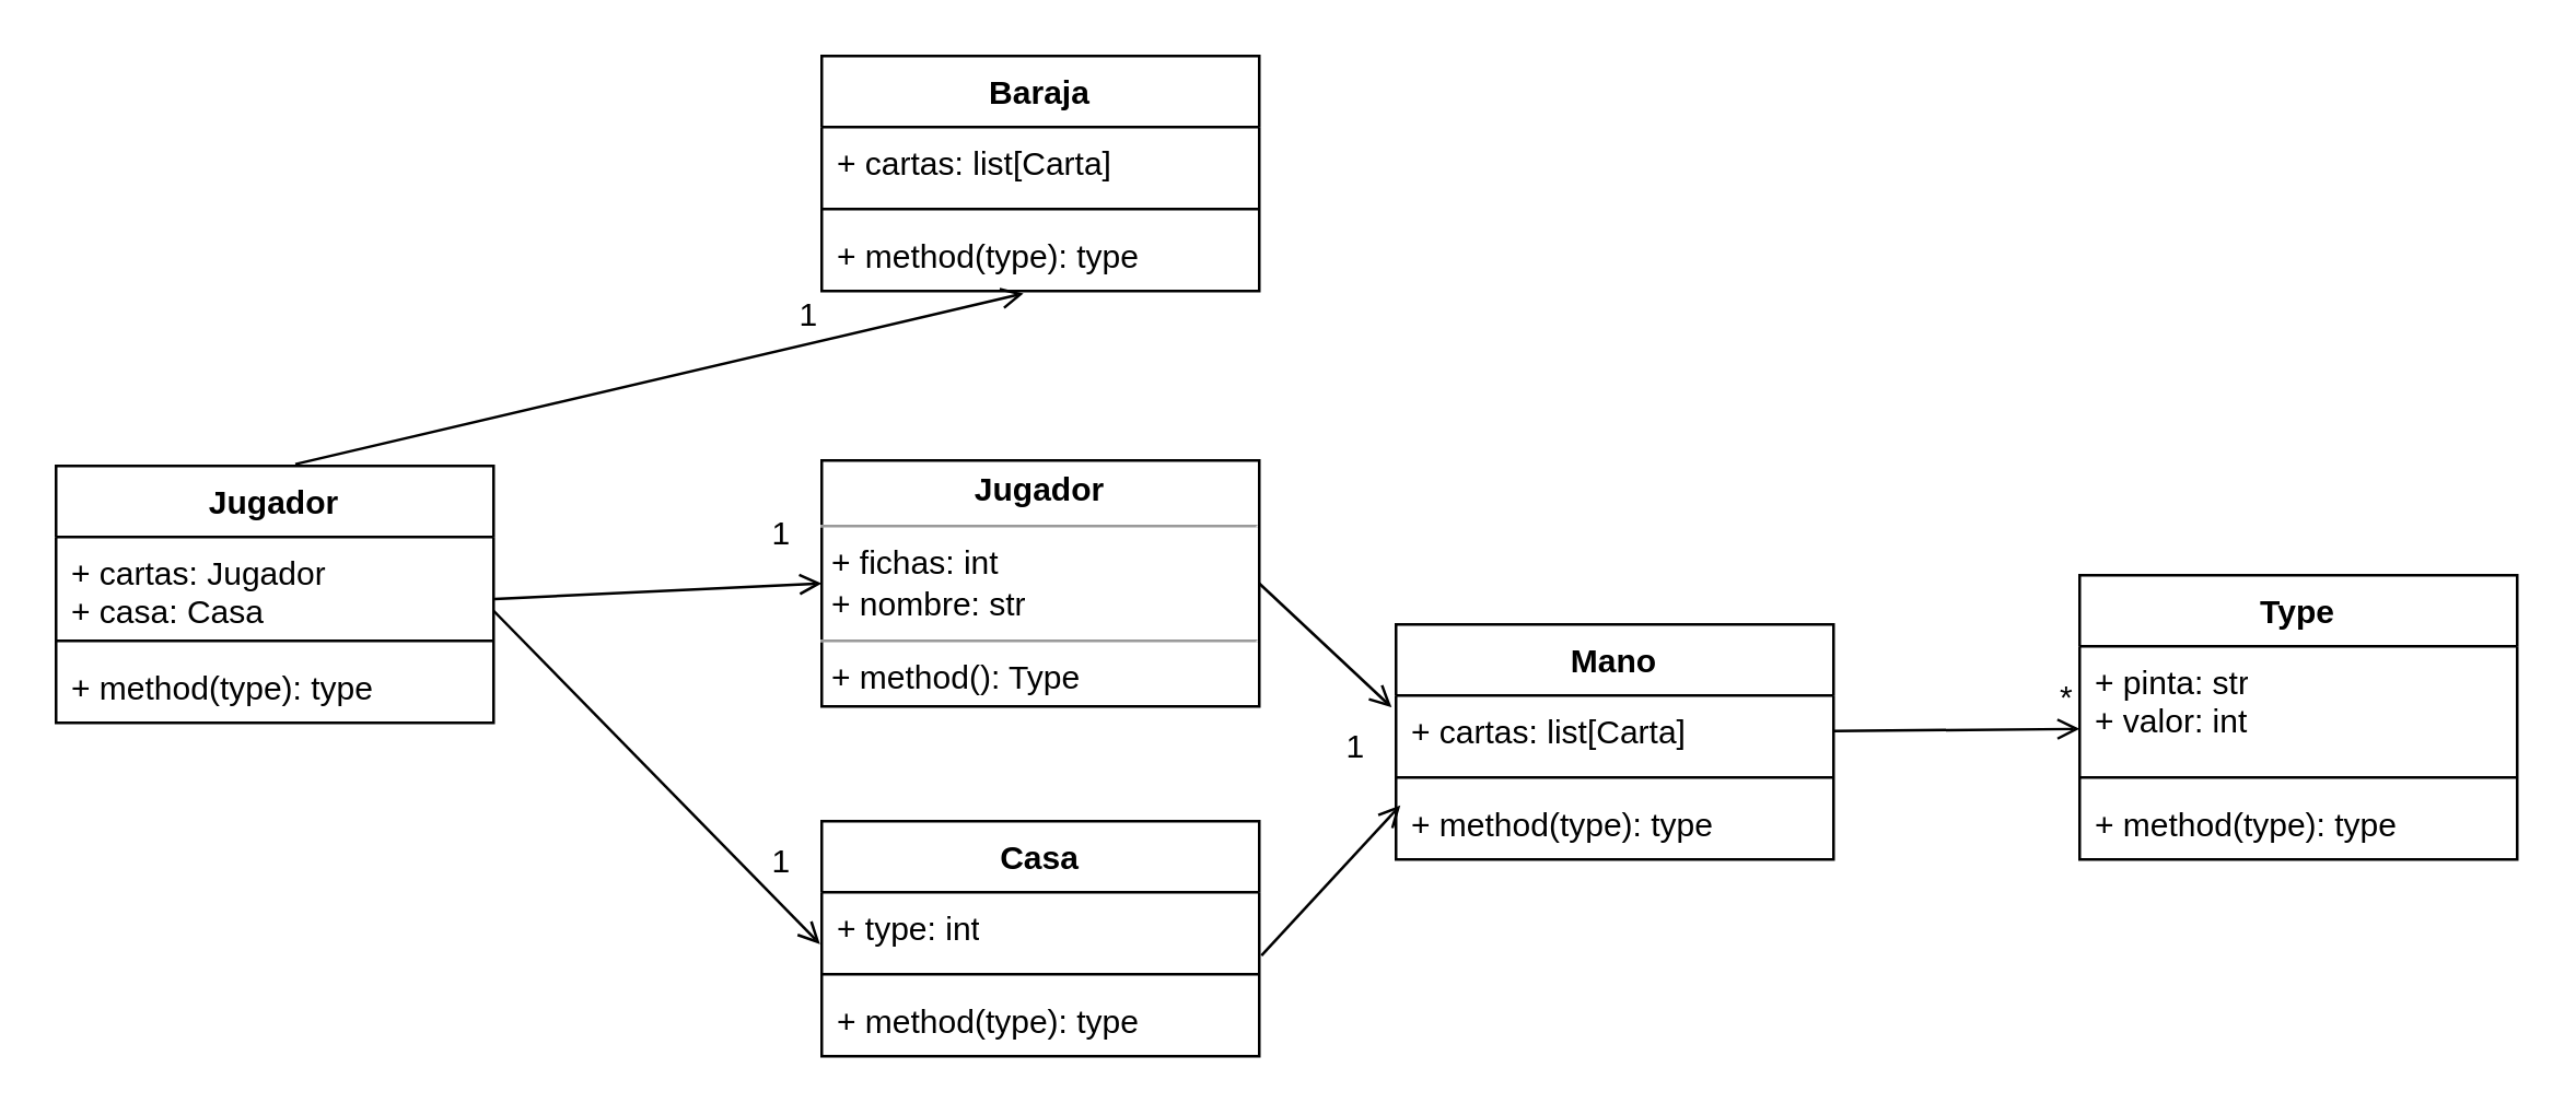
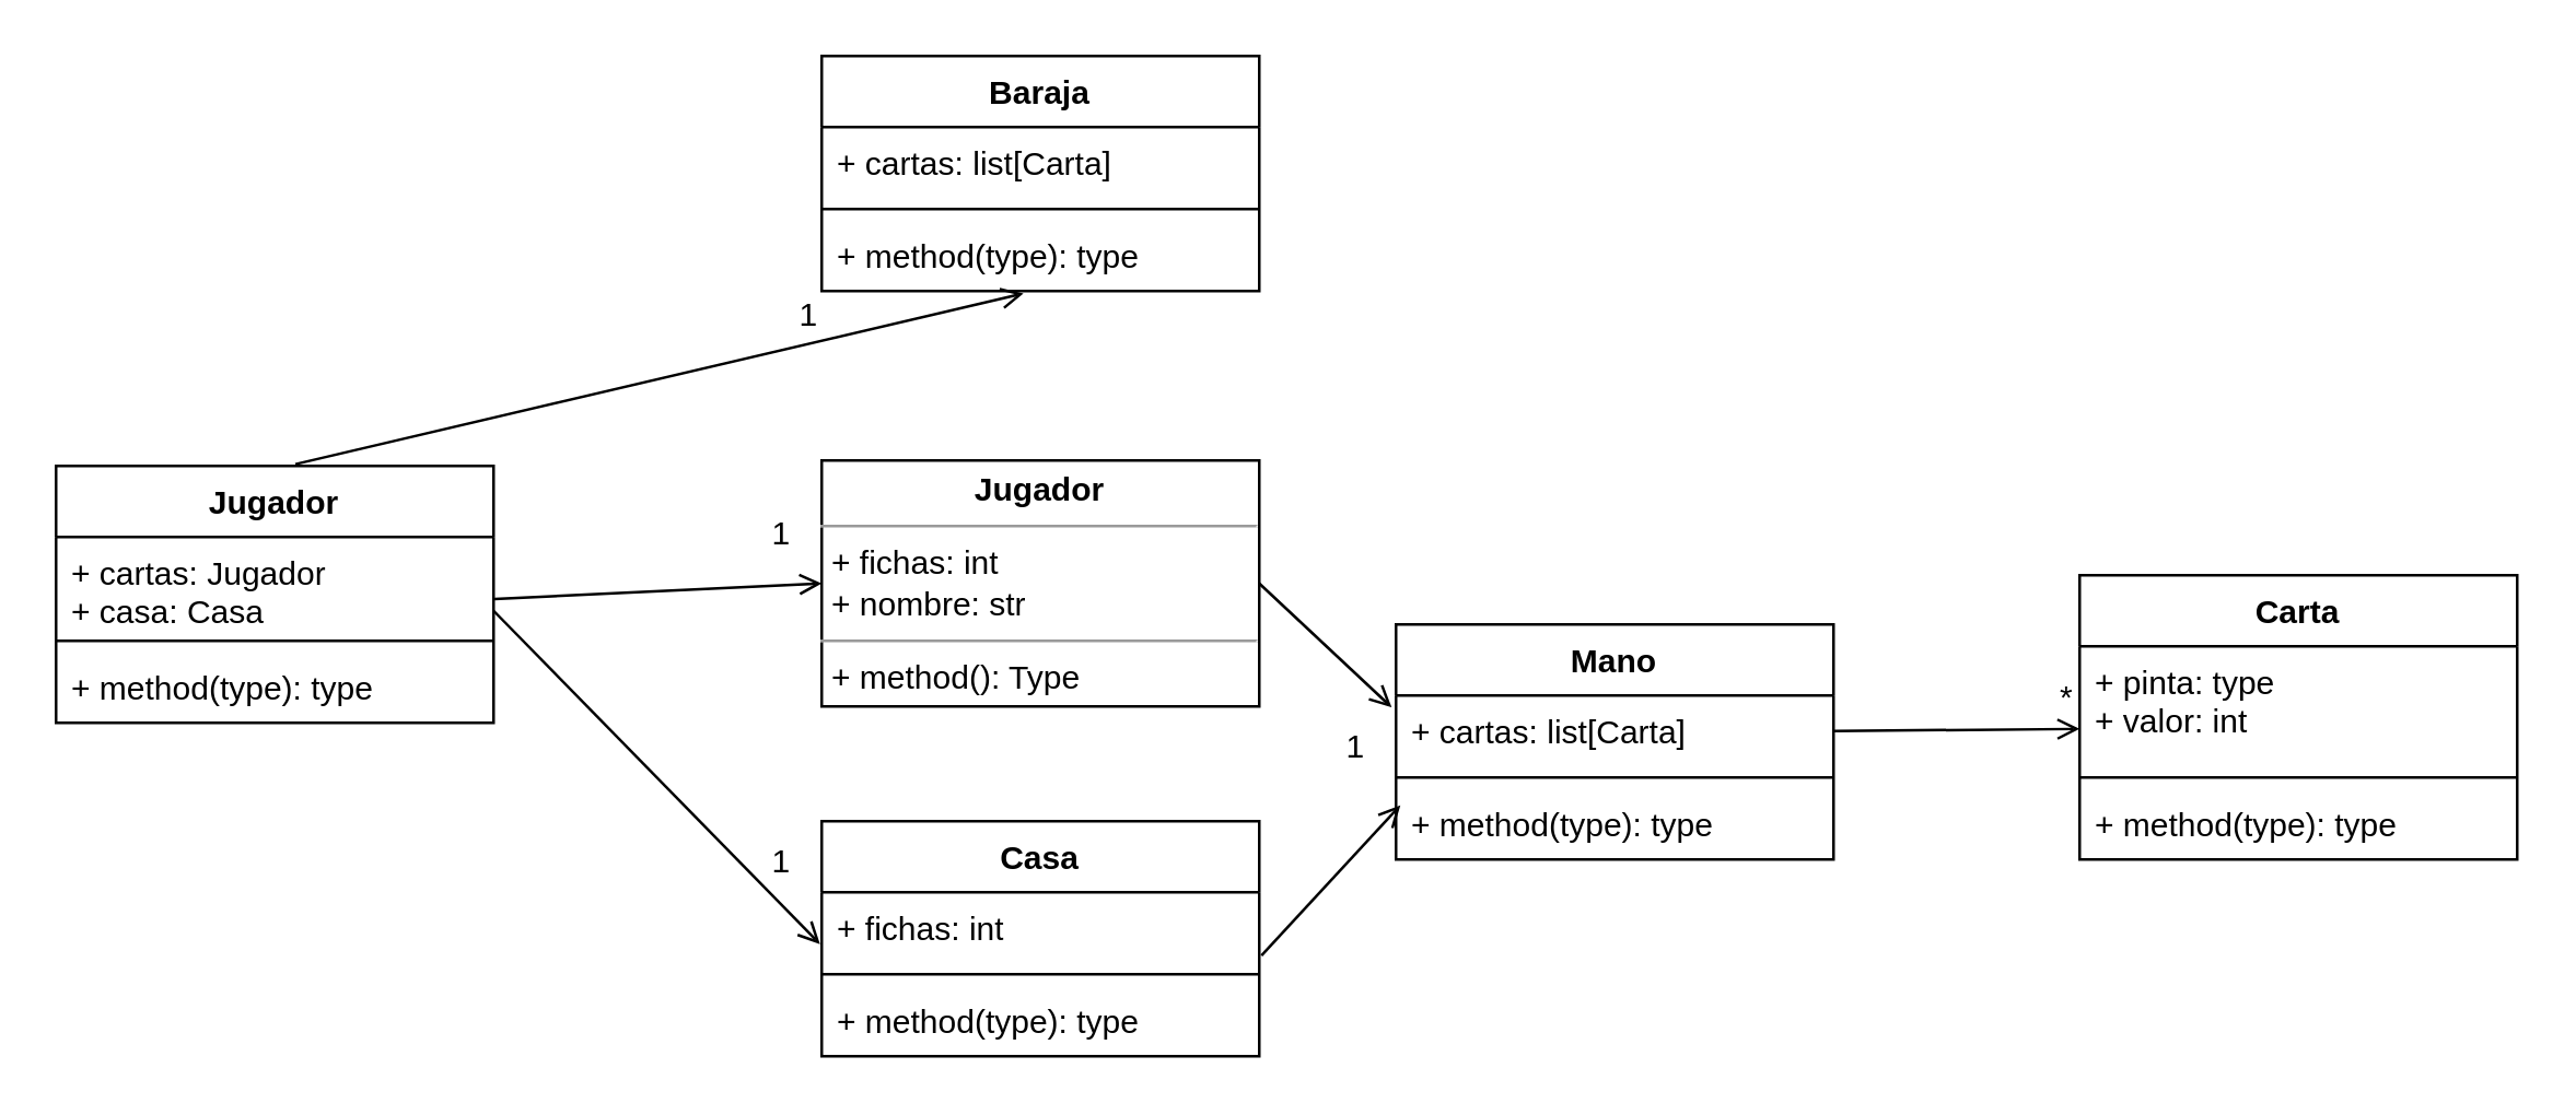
- <mxCell id="7" value="Type" style="swimlane;fontStyle=1;align=center;verticalAlign=top;childLayout=stackLayout;horizontal=1;startSize=26;horizontalStack=0;resizeParent=1;resizeParentMax=0;resizeLast=0;collapsible=1;marginBottom=0;whiteSpace=wrap;html=1;" vertex="1" parent="1"><mxGeometry x="760" y="210" width="160" height="104" as="geometry" /></mxCell>
+ <mxCell id="7" value="Carta" style="swimlane;fontStyle=1;align=center;verticalAlign=top;childLayout=stackLayout;horizontal=1;startSize=26;horizontalStack=0;resizeParent=1;resizeParentMax=0;resizeLast=0;collapsible=1;marginBottom=0;whiteSpace=wrap;html=1;" vertex="1" parent="1"><mxGeometry x="760" y="210" width="160" height="104" as="geometry" /></mxCell>
- <mxCell id="8" value="+ pinta: str&lt;br&gt;+ valor: int" style="text;strokeColor=none;fillColor=none;align=left;verticalAlign=top;spacingLeft=4;spacingRight=4;overflow=hidden;rotatable=0;points=[[0,0.5],[1,0.5]];portConstraint=eastwest;whiteSpace=wrap;html=1;" vertex="1" parent="7"><mxGeometry y="26" width="160" height="44" as="geometry" /></mxCell>
+ <mxCell id="8" value="+ pinta: type&lt;br&gt;+ valor: int" style="text;strokeColor=none;fillColor=none;align=left;verticalAlign=top;spacingLeft=4;spacingRight=4;overflow=hidden;rotatable=0;points=[[0,0.5],[1,0.5]];portConstraint=eastwest;whiteSpace=wrap;html=1;" vertex="1" parent="7"><mxGeometry y="26" width="160" height="44" as="geometry" /></mxCell>
- <mxCell id="12" value="+ type: int" style="text;strokeColor=none;fillColor=none;align=left;verticalAlign=top;spacingLeft=4;spacingRight=4;overflow=hidden;rotatable=0;points=[[0,0.5],[1,0.5]];portConstraint=eastwest;whiteSpace=wrap;html=1;" vertex="1" parent="11"><mxGeometry y="26" width="160" height="26" as="geometry" /></mxCell>
+ <mxCell id="12" value="+ fichas: int" style="text;strokeColor=none;fillColor=none;align=left;verticalAlign=top;spacingLeft=4;spacingRight=4;overflow=hidden;rotatable=0;points=[[0,0.5],[1,0.5]];portConstraint=eastwest;whiteSpace=wrap;html=1;" vertex="1" parent="11"><mxGeometry y="26" width="160" height="26" as="geometry" /></mxCell>
